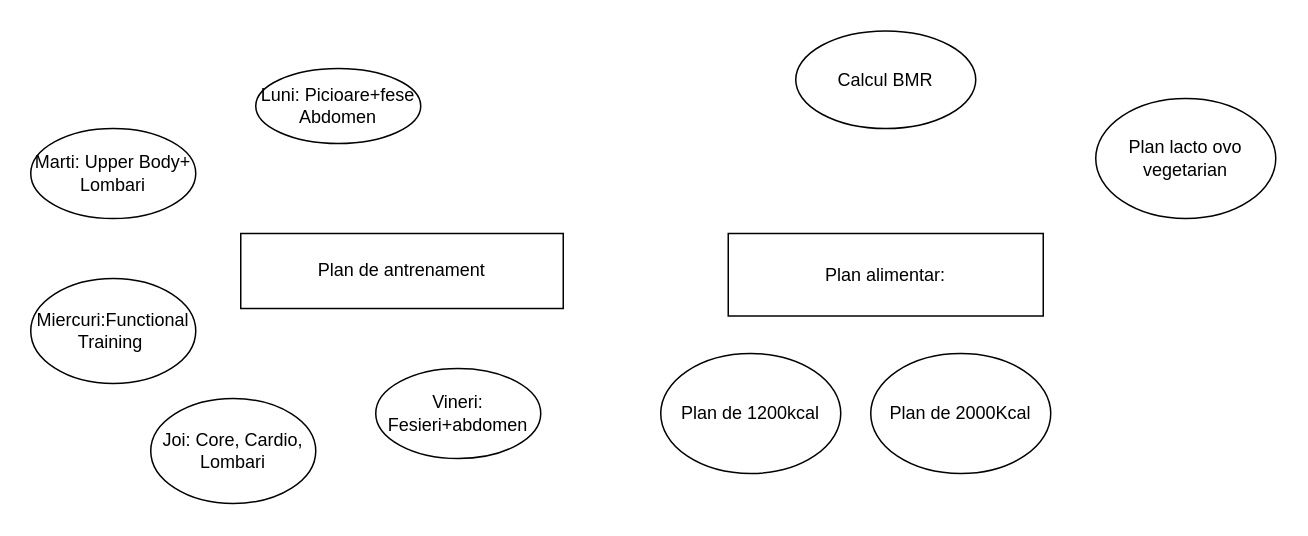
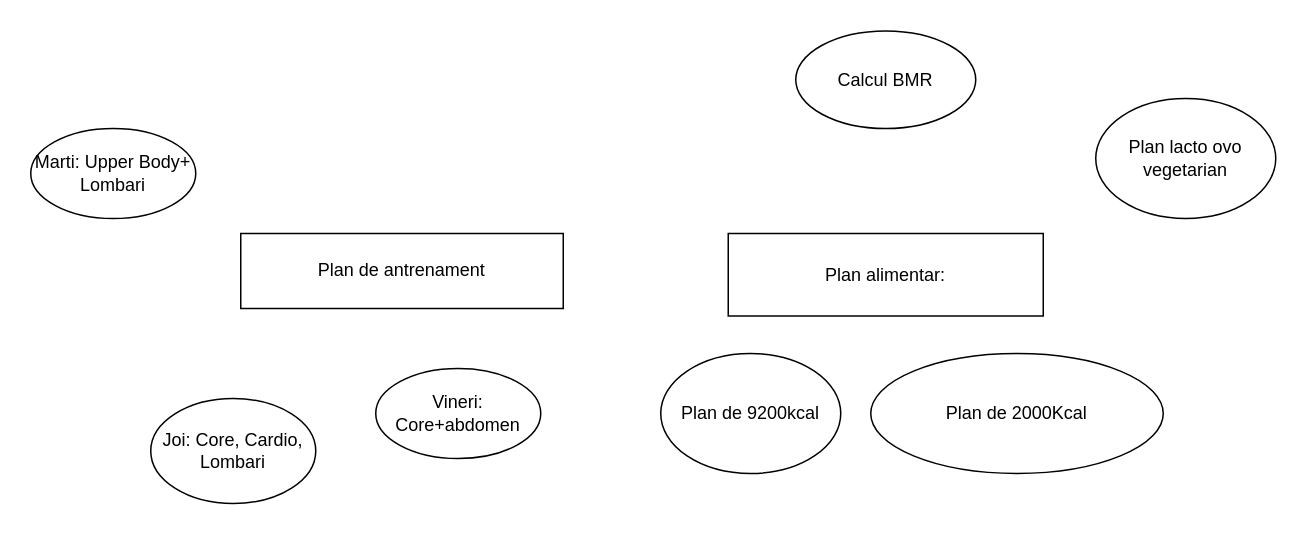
- <mxCell id="3" value="Luni: Picioare+fese&lt;br&gt;Abdomen" style="ellipse;whiteSpace=wrap;html=1;" parent="1" vertex="1"><mxGeometry x="170" y="45" width="110" height="50" as="geometry" /></mxCell>
- <mxCell id="7" value="Miercuri:Functional Training&amp;nbsp;&lt;br&gt;" style="ellipse;whiteSpace=wrap;html=1;" parent="1" vertex="1"><mxGeometry x="20" y="185" width="110" height="70" as="geometry" /></mxCell>
- <mxCell id="5" value="Vineri: Fesieri+abdomen" style="ellipse;whiteSpace=wrap;html=1;" parent="1" vertex="1"><mxGeometry x="250" y="245" width="110" height="60" as="geometry" /></mxCell>
+ <mxCell id="5" value="Vineri: Core+abdomen" style="ellipse;whiteSpace=wrap;html=1;" parent="1" vertex="1"><mxGeometry x="250" y="245" width="110" height="60" as="geometry" /></mxCell>
- <mxCell id="11" value="Plan de 1200kcal" style="ellipse;whiteSpace=wrap;html=1;" parent="1" vertex="1"><mxGeometry x="440" y="235" width="120" height="80" as="geometry" /></mxCell>
+ <mxCell id="11" value="Plan de 9200kcal" style="ellipse;whiteSpace=wrap;html=1;" parent="1" vertex="1"><mxGeometry x="440" y="235" width="120" height="80" as="geometry" /></mxCell>
- <mxCell id="10" value="Plan de 2000Kcal" style="ellipse;whiteSpace=wrap;html=1;" parent="1" vertex="1"><mxGeometry x="580" y="235" width="120" height="80" as="geometry" /></mxCell>
+ <mxCell id="10" value="Plan de 2000Kcal" style="ellipse;whiteSpace=wrap;html=1;" parent="1" vertex="1"><mxGeometry x="580" y="235" width="195" height="80" as="geometry" /></mxCell>
